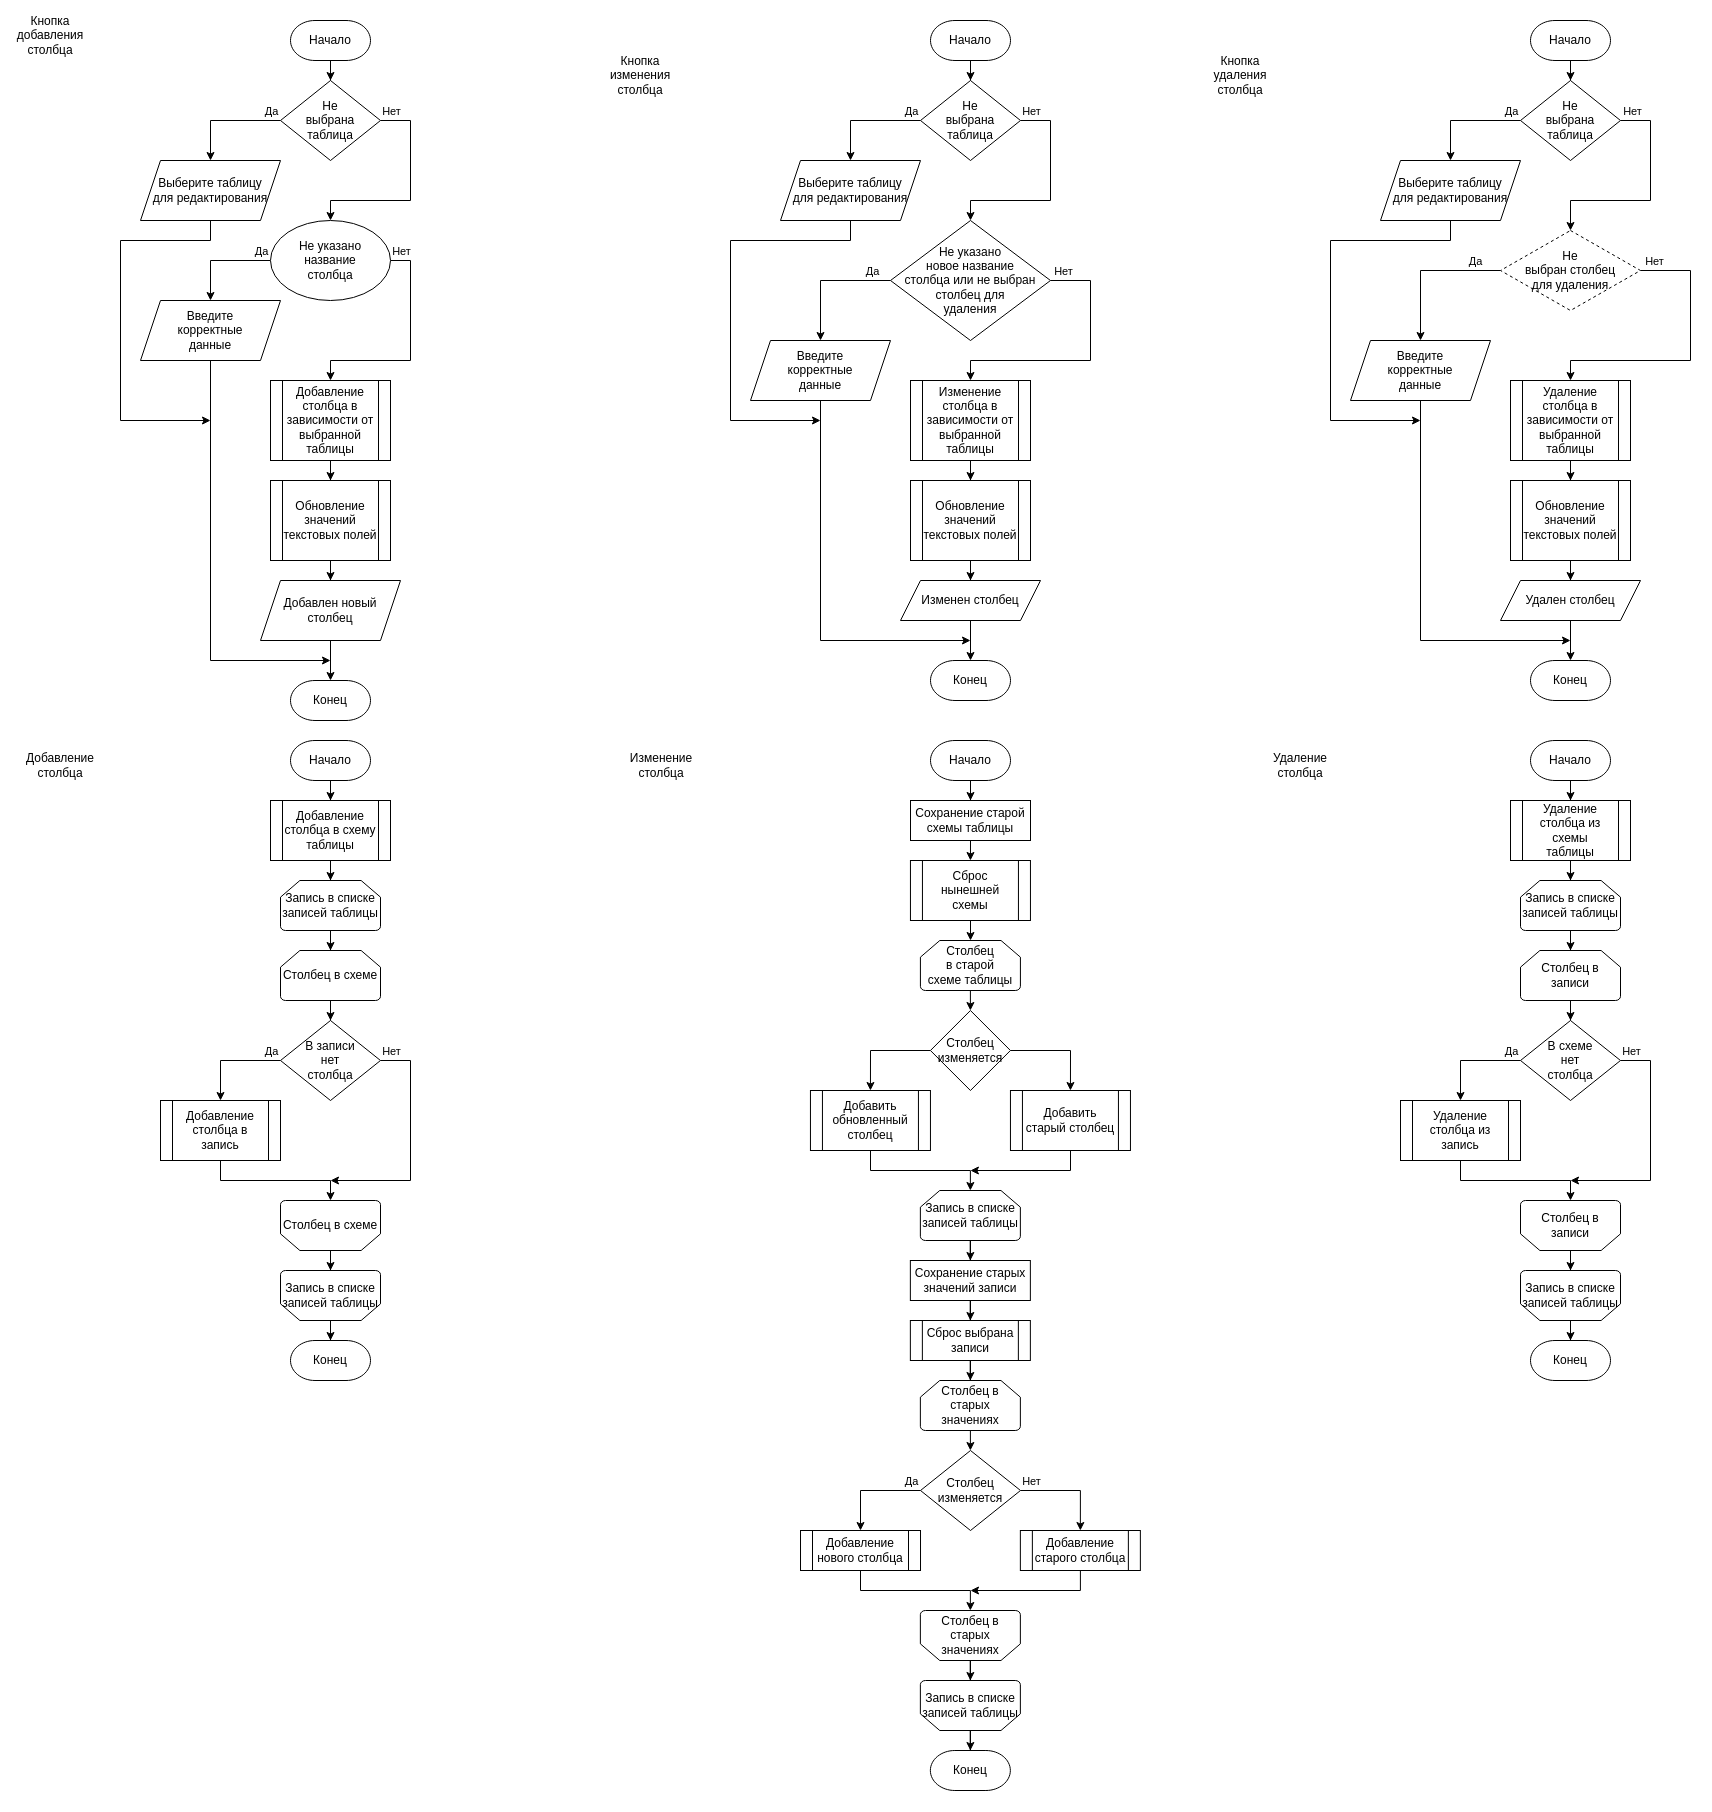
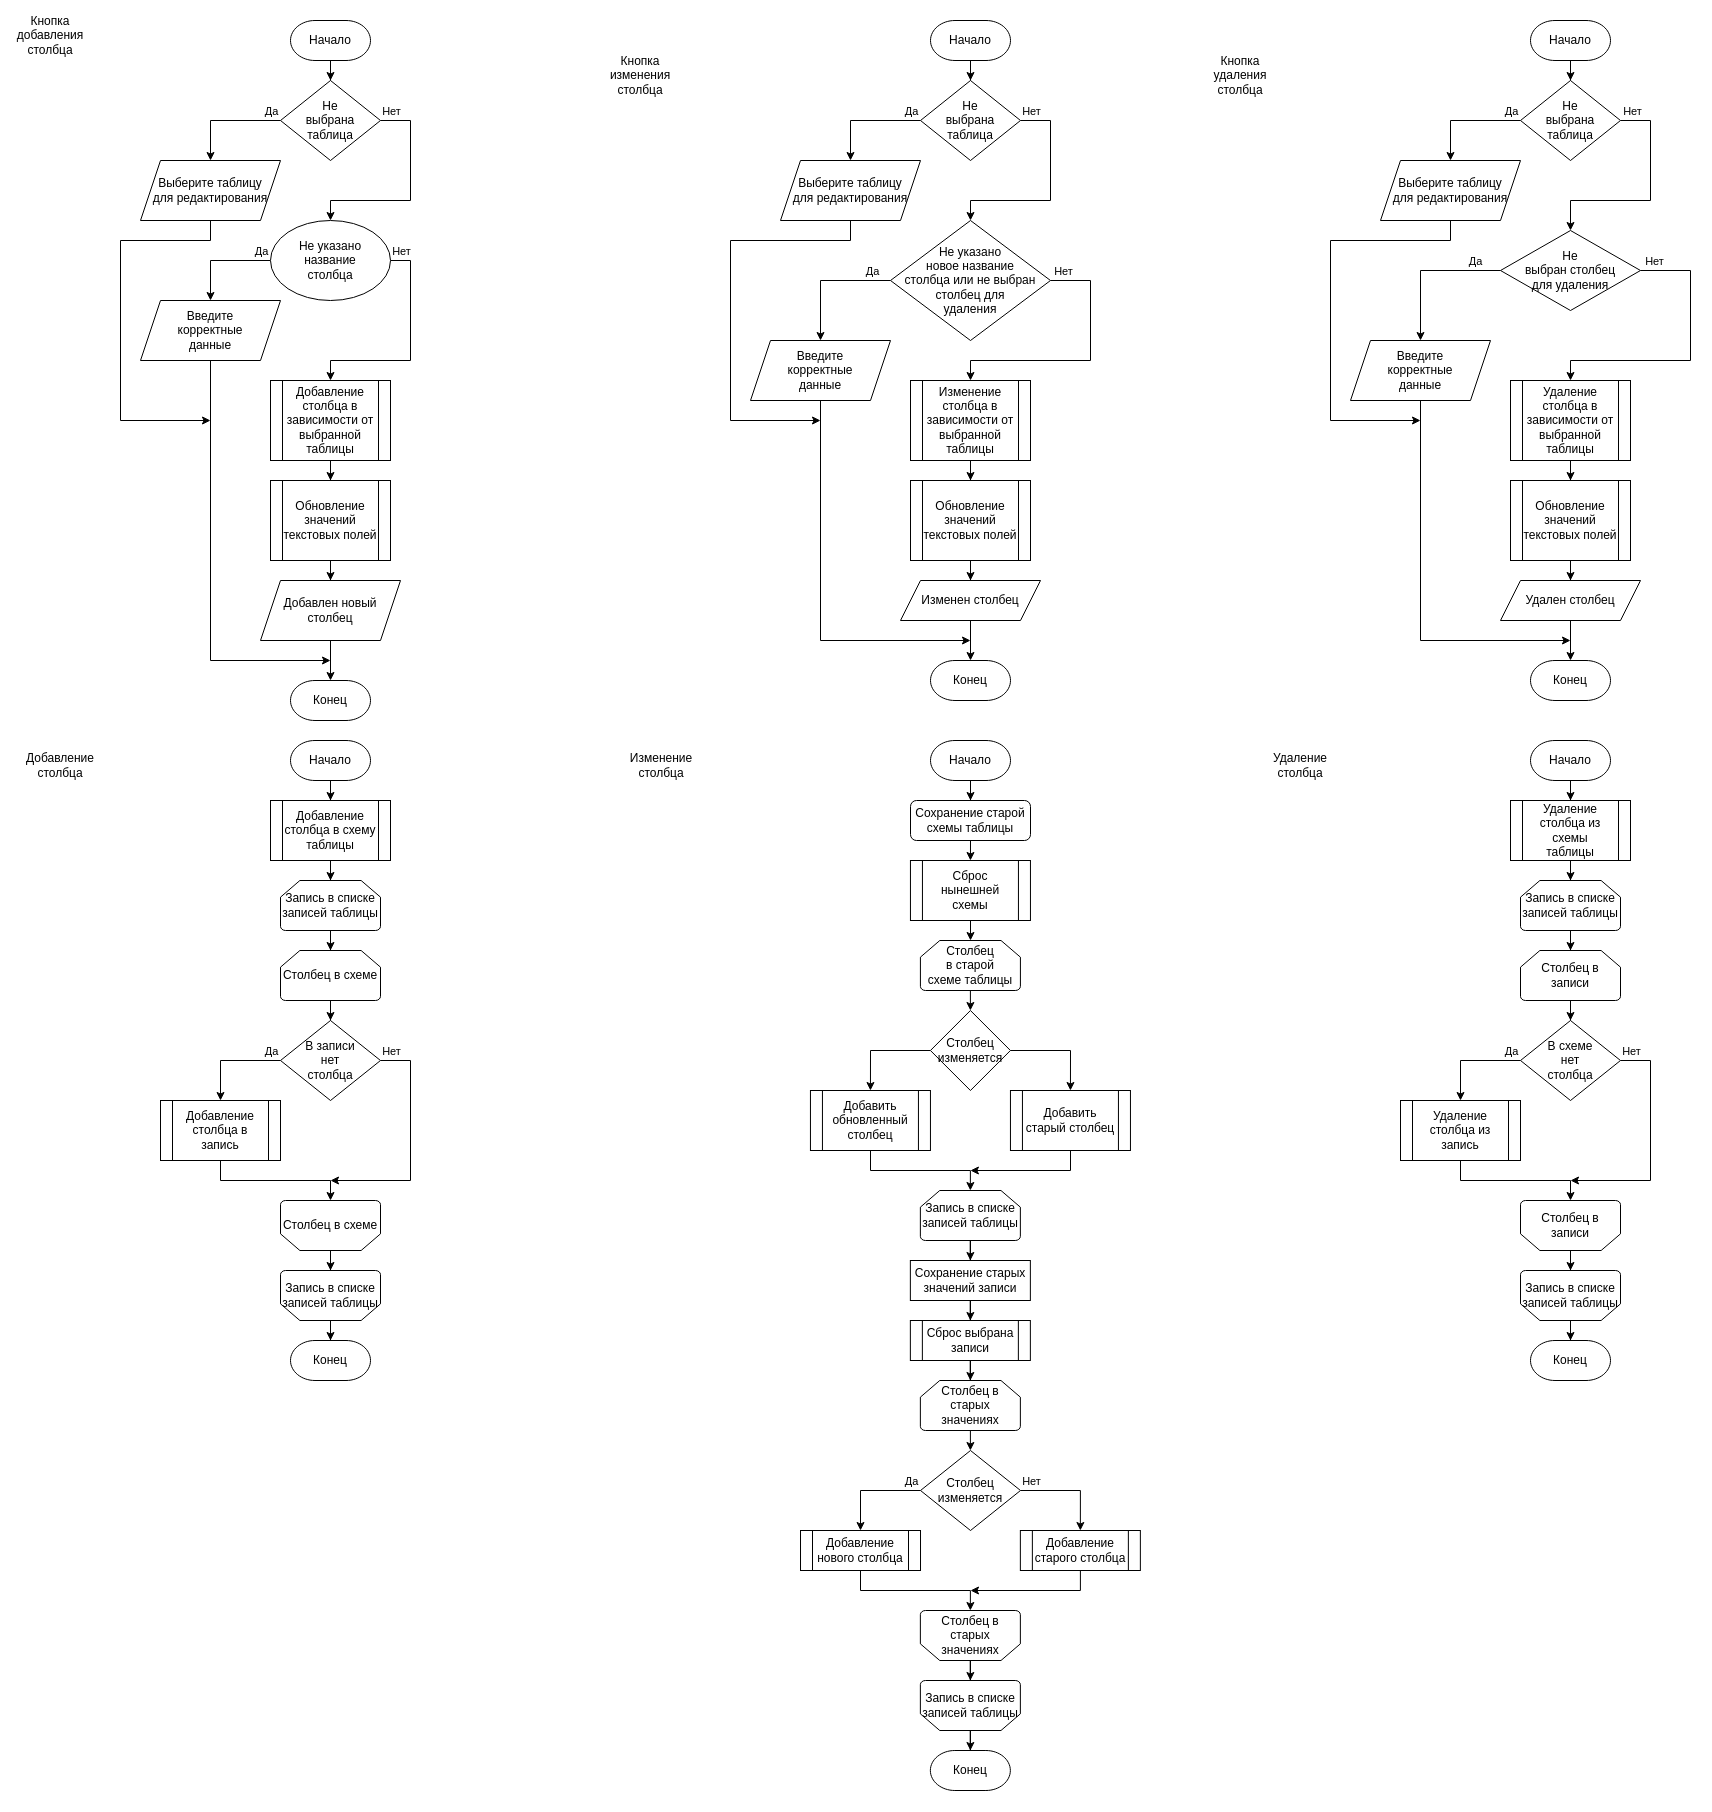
- <mxCell id="101" value="Не&lt;div&gt;выбран столбец&lt;div&gt;для удаления&lt;/div&gt;&lt;/div&gt;" style="rhombus;whiteSpace=wrap;html=1;dashed=1;" vertex="1" parent="1"><mxGeometry x="1500" y="230" width="140" height="80" as="geometry" /></mxCell>
+ <mxCell id="101" value="Не&lt;div&gt;выбран столбец&lt;div&gt;для удаления&lt;/div&gt;&lt;/div&gt;" style="rhombus;whiteSpace=wrap;html=1;" vertex="1" parent="1"><mxGeometry x="1500" y="230" width="140" height="80" as="geometry" /></mxCell>
- <mxCell id="150" value="Сохранение старой схемы таблицы" style="rounded=0;whiteSpace=wrap;html=1;" vertex="1" parent="1"><mxGeometry x="910" y="800" width="120" height="40" as="geometry" /></mxCell>
+ <mxCell id="150" value="Сохранение старой схемы таблицы" style="whiteSpace=wrap;html=1;rounded=1;" vertex="1" parent="1"><mxGeometry x="910" y="800" width="120" height="40" as="geometry" /></mxCell>
